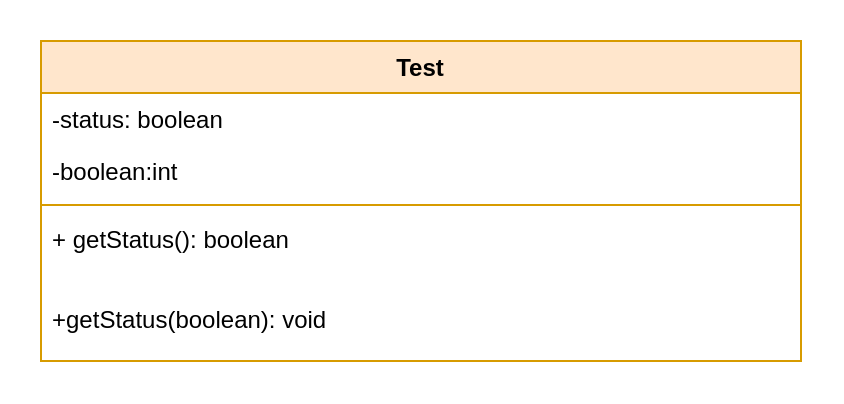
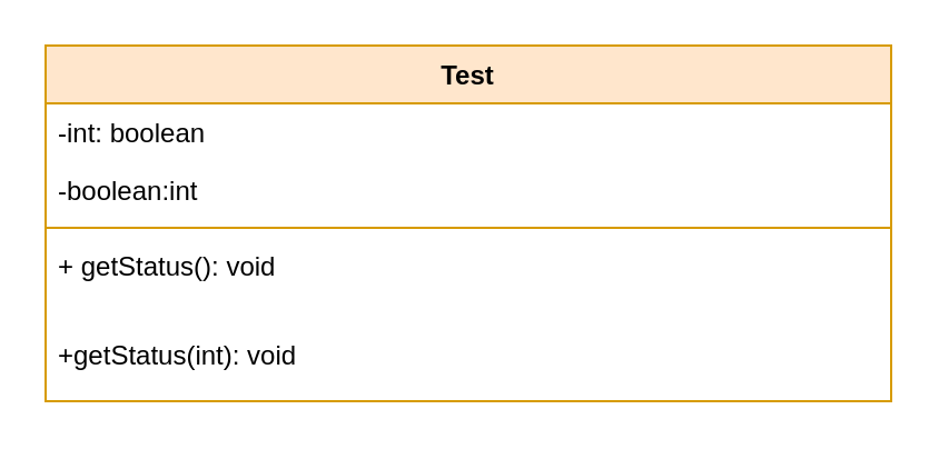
- <mxCell id="3" value="-status: boolean" style="text;strokeColor=none;fillColor=none;align=left;verticalAlign=top;spacingLeft=4;spacingRight=4;overflow=hidden;rotatable=0;points=[[0,0.5],[1,0.5]];portConstraint=eastwest;" vertex="1" parent="2"><mxGeometry y="26" width="380" height="26" as="geometry" /></mxCell>
+ <mxCell id="3" value="-int: boolean" style="text;strokeColor=none;fillColor=none;align=left;verticalAlign=top;spacingLeft=4;spacingRight=4;overflow=hidden;rotatable=0;points=[[0,0.5],[1,0.5]];portConstraint=eastwest;" vertex="1" parent="2"><mxGeometry y="26" width="380" height="26" as="geometry" /></mxCell>
- <mxCell id="6" value="+ getStatus(): boolean" style="text;strokeColor=none;fillColor=none;align=left;verticalAlign=top;spacingLeft=4;spacingRight=4;overflow=hidden;rotatable=0;points=[[0,0.5],[1,0.5]];portConstraint=eastwest;" vertex="1" parent="2"><mxGeometry y="86" width="380" height="40" as="geometry" /></mxCell>
+ <mxCell id="6" value="+ getStatus(): void" style="text;strokeColor=none;fillColor=none;align=left;verticalAlign=top;spacingLeft=4;spacingRight=4;overflow=hidden;rotatable=0;points=[[0,0.5],[1,0.5]];portConstraint=eastwest;" vertex="1" parent="2"><mxGeometry y="86" width="380" height="40" as="geometry" /></mxCell>
- <mxCell id="7" value="+getStatus(boolean): void" style="text;strokeColor=none;fillColor=none;align=left;verticalAlign=top;spacingLeft=4;spacingRight=4;overflow=hidden;rotatable=0;points=[[0,0.5],[1,0.5]];portConstraint=eastwest;" vertex="1" parent="2"><mxGeometry y="126" width="380" height="34" as="geometry" /></mxCell>
+ <mxCell id="7" value="+getStatus(int): void" style="text;strokeColor=none;fillColor=none;align=left;verticalAlign=top;spacingLeft=4;spacingRight=4;overflow=hidden;rotatable=0;points=[[0,0.5],[1,0.5]];portConstraint=eastwest;" vertex="1" parent="2"><mxGeometry y="126" width="380" height="34" as="geometry" /></mxCell>
